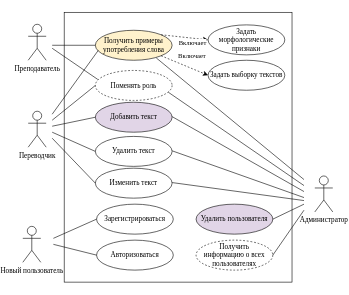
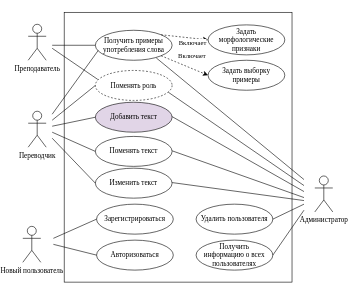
- <mxCell id="6" value="Получить примеры употребления слова" style="ellipse;whiteSpace=wrap;html=1;fontFamily=Times New Roman;fillColor=#fff2cc;" parent="1" vertex="1"><mxGeometry x="141" y="50" width="128" height="50" as="geometry" /></mxCell>
+ <mxCell id="6" value="Получить примеры употребления слова" style="ellipse;whiteSpace=wrap;html=1;fontFamily=Times New Roman;" parent="1" vertex="1"><mxGeometry x="141" y="50" width="128" height="50" as="geometry" /></mxCell>
- <mxCell id="8" value="Задать выборку текстов" style="ellipse;whiteSpace=wrap;html=1;fontFamily=Times New Roman;" parent="1" vertex="1"><mxGeometry x="329" y="100" width="128" height="50" as="geometry" /></mxCell>
+ <mxCell id="8" value="Задать выборку примеры" style="ellipse;whiteSpace=wrap;html=1;fontFamily=Times New Roman;" parent="1" vertex="1"><mxGeometry x="329" y="100" width="128" height="50" as="geometry" /></mxCell>
- <mxCell id="18" value="Удалить текст" style="ellipse;whiteSpace=wrap;html=1;fontFamily=Times New Roman;" parent="1" vertex="1"><mxGeometry x="141" y="227" width="128" height="50" as="geometry" /></mxCell>
+ <mxCell id="18" value="Поменять текст" style="ellipse;whiteSpace=wrap;html=1;fontFamily=Times New Roman;" parent="1" vertex="1"><mxGeometry x="141" y="227" width="128" height="50" as="geometry" /></mxCell>
- <mxCell id="17" value="Удалить пользователя" style="ellipse;whiteSpace=wrap;html=1;fontFamily=Times New Roman;fillColor=#e1d5e7;" parent="1" vertex="1"><mxGeometry x="309" y="340" width="128" height="50" as="geometry" /></mxCell>
+ <mxCell id="17" value="Удалить пользователя" style="ellipse;whiteSpace=wrap;html=1;fontFamily=Times New Roman;" parent="1" vertex="1"><mxGeometry x="309" y="340" width="128" height="50" as="geometry" /></mxCell>
- <mxCell id="30" value="Получить &lt;br&gt;информацию о всех пользователях" style="ellipse;whiteSpace=wrap;html=1;fontFamily=Times New Roman;dashed=1;" parent="1" vertex="1"><mxGeometry x="309" y="400" width="128" height="50" as="geometry" /></mxCell>
+ <mxCell id="30" value="Получить &lt;br&gt;информацию о всех пользователях" style="ellipse;whiteSpace=wrap;html=1;fontFamily=Times New Roman;" parent="1" vertex="1"><mxGeometry x="309" y="400" width="128" height="50" as="geometry" /></mxCell>
